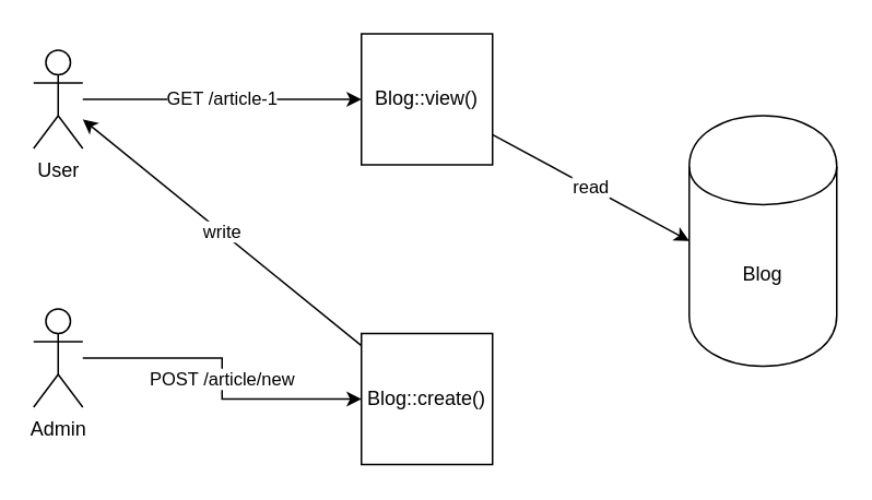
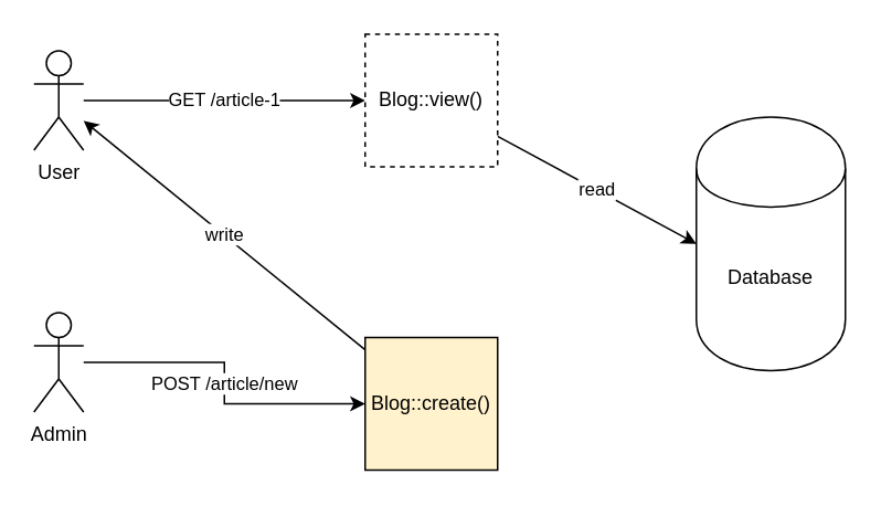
- <mxCell id="7" value="Blog::view()&lt;br&gt;" style="whiteSpace=wrap;html=1;aspect=fixed;" vertex="1" parent="1"><mxGeometry x="220" y="20" width="80" height="80" as="geometry" /></mxCell>
+ <mxCell id="7" value="Blog::view()&lt;br&gt;" style="whiteSpace=wrap;html=1;aspect=fixed;dashed=1;" vertex="1" parent="1"><mxGeometry x="220" y="20" width="80" height="80" as="geometry" /></mxCell>
- <mxCell id="10" value="Blog" style="shape=cylinder;whiteSpace=wrap;html=1;boundedLbl=1;backgroundOutline=1;" vertex="1" parent="1"><mxGeometry x="420" y="70" width="90" height="153" as="geometry" /></mxCell>
+ <mxCell id="10" value="Database" style="shape=cylinder;whiteSpace=wrap;html=1;boundedLbl=1;backgroundOutline=1;" vertex="1" parent="1"><mxGeometry x="420" y="70" width="90" height="153" as="geometry" /></mxCell>
- <mxCell id="9" value="Blog::create()" style="whiteSpace=wrap;html=1;aspect=fixed;" vertex="1" parent="1"><mxGeometry x="220" y="203" width="80" height="80" as="geometry" /></mxCell>
+ <mxCell id="9" value="Blog::create()" style="whiteSpace=wrap;html=1;aspect=fixed;fillColor=#fff2cc;" vertex="1" parent="1"><mxGeometry x="220" y="203" width="80" height="80" as="geometry" /></mxCell>
